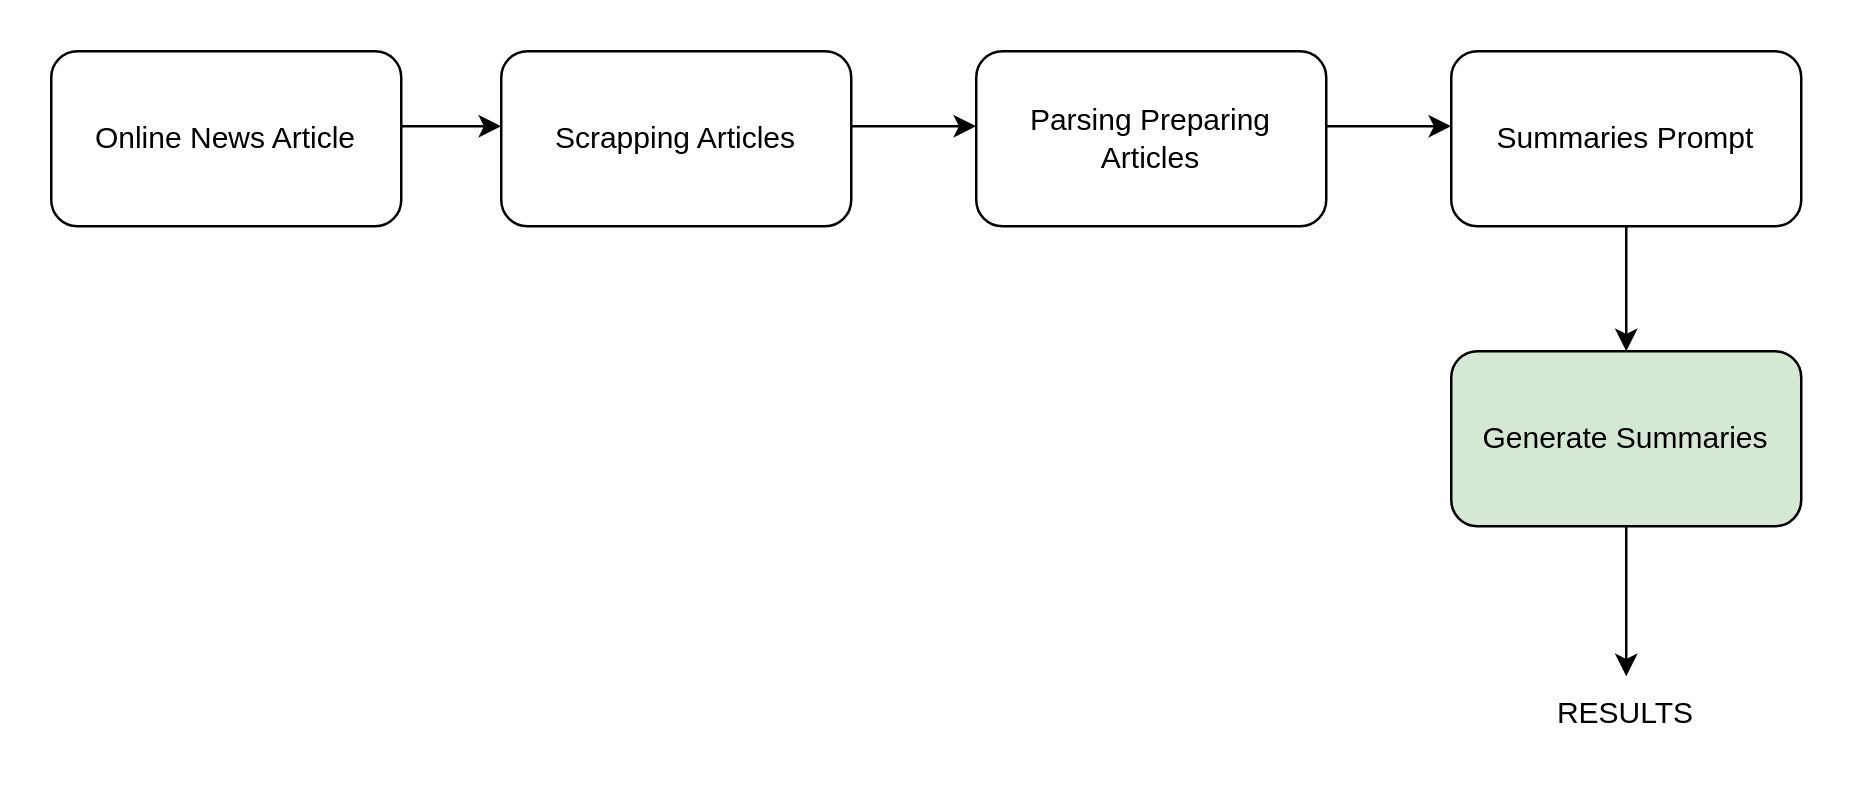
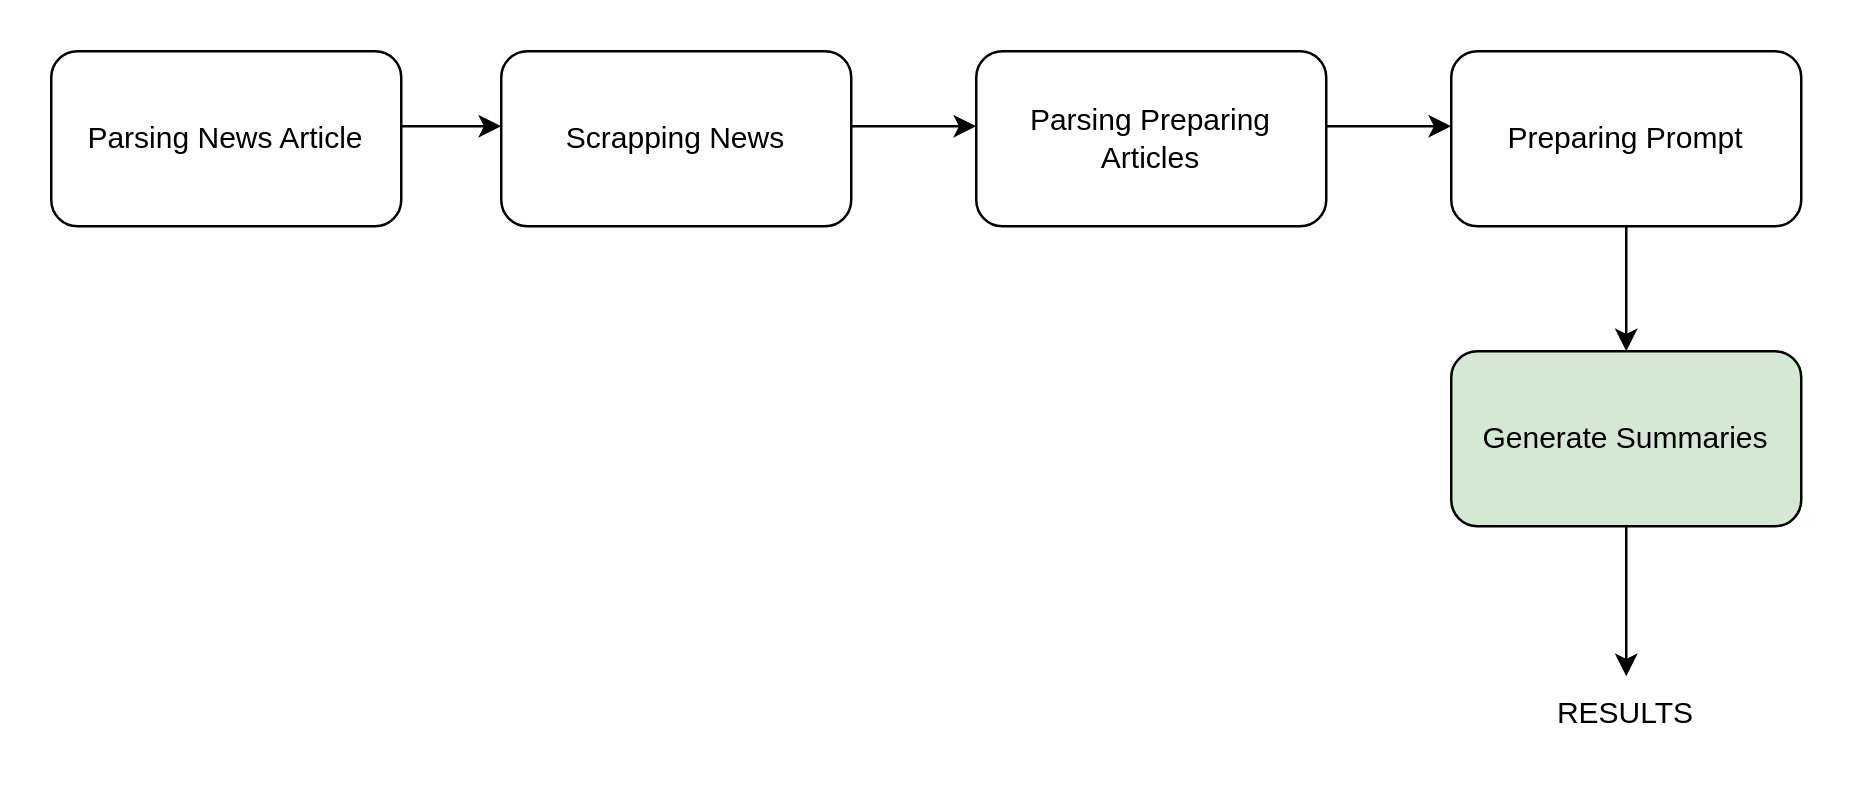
- <mxCell id="2" value="Online News Article" style="rounded=1;whiteSpace=wrap;html=1;" vertex="1" parent="1"><mxGeometry x="20" y="20" width="140" height="70" as="geometry" /></mxCell>
+ <mxCell id="2" value="Parsing News Article" style="rounded=1;whiteSpace=wrap;html=1;" vertex="1" parent="1"><mxGeometry x="20" y="20" width="140" height="70" as="geometry" /></mxCell>
- <mxCell id="3" value="Scrapping Articles" style="rounded=1;whiteSpace=wrap;html=1;" vertex="1" parent="1"><mxGeometry x="200" y="20" width="140" height="70" as="geometry" /></mxCell>
+ <mxCell id="3" value="Scrapping News" style="rounded=1;whiteSpace=wrap;html=1;" vertex="1" parent="1"><mxGeometry x="200" y="20" width="140" height="70" as="geometry" /></mxCell>
- <mxCell id="8" value="Summaries Prompt" style="rounded=1;whiteSpace=wrap;html=1;" vertex="1" parent="1"><mxGeometry x="580" y="20" width="140" height="70" as="geometry" /></mxCell>
+ <mxCell id="8" value="Preparing Prompt" style="rounded=1;whiteSpace=wrap;html=1;" vertex="1" parent="1"><mxGeometry x="580" y="20" width="140" height="70" as="geometry" /></mxCell>
